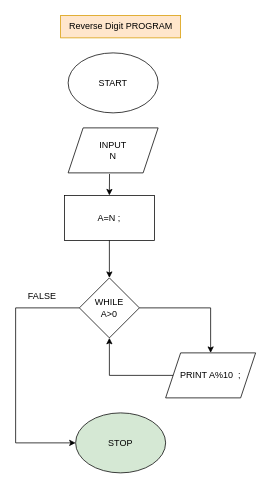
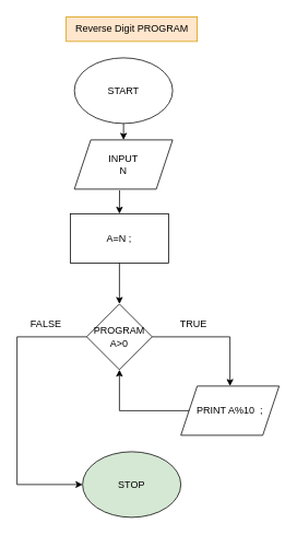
+ <mxCell id="5" value="" style="endArrow=classic;html=1;rounded=0;exitX=0.5;exitY=1;exitDx=0;exitDy=0;entryX=0.5;entryY=0;entryDx=0;entryDy=0;" parent="1" source="2" target="3" edge="1"><mxGeometry width="50" height="50" relative="1" as="geometry"><mxPoint x="120" y="310" as="sourcePoint" /><mxPoint x="170" y="260" as="targetPoint" /></mxGeometry></mxCell>
+ <mxCell id="13" value="TRUE" style="text;html=1;align=center;verticalAlign=middle;resizable=0;points=[];autosize=1;strokeColor=none;fillColor=none;" parent="1" vertex="1"><mxGeometry x="205" y="380" width="60" height="30" as="geometry" /></mxCell>
- <mxCell id="4" value="WHILE&lt;br&gt;A&amp;gt;0" style="rhombus;whiteSpace=wrap;html=1;" parent="1" vertex="1"><mxGeometry x="105" y="370" width="80" height="80" as="geometry" /></mxCell>
+ <mxCell id="4" value="PROGRAM&lt;br&gt;A&amp;gt;0" style="rhombus;whiteSpace=wrap;html=1;" parent="1" vertex="1"><mxGeometry x="105" y="370" width="80" height="80" as="geometry" /></mxCell>
